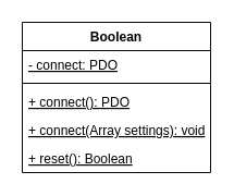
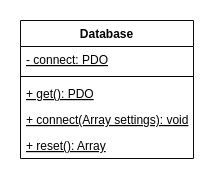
- <mxCell id="2" value="Boolean" style="swimlane;fontStyle=1;align=center;verticalAlign=top;childLayout=stackLayout;horizontal=1;startSize=26;horizontalStack=0;resizeParent=1;resizeParentMax=0;resizeLast=0;collapsible=1;marginBottom=0;strokeColor=#0A0A0A;" vertex="1" parent="1"><mxGeometry x="20" y="20" width="173" height="138" as="geometry" /></mxCell>
+ <mxCell id="2" value="Database" style="swimlane;fontStyle=1;align=center;verticalAlign=top;childLayout=stackLayout;horizontal=1;startSize=26;horizontalStack=0;resizeParent=1;resizeParentMax=0;resizeLast=0;collapsible=1;marginBottom=0;strokeColor=#0A0A0A;" vertex="1" parent="1"><mxGeometry x="20" y="20" width="173" height="138" as="geometry" /></mxCell>
- <mxCell id="5" value="+ connect(): PDO" style="text;strokeColor=none;fillColor=none;align=left;verticalAlign=top;spacingLeft=4;spacingRight=4;overflow=hidden;rotatable=0;points=[[0,0.5],[1,0.5]];portConstraint=eastwest;fontStyle=4" vertex="1" parent="2"><mxGeometry y="60" width="173" height="26" as="geometry" /></mxCell>
+ <mxCell id="5" value="+ get(): PDO" style="text;strokeColor=none;fillColor=none;align=left;verticalAlign=top;spacingLeft=4;spacingRight=4;overflow=hidden;rotatable=0;points=[[0,0.5],[1,0.5]];portConstraint=eastwest;fontStyle=4" vertex="1" parent="2"><mxGeometry y="60" width="173" height="26" as="geometry" /></mxCell>
- <mxCell id="7" value="+ reset(): Boolean" style="text;strokeColor=none;fillColor=none;align=left;verticalAlign=top;spacingLeft=4;spacingRight=4;overflow=hidden;rotatable=0;points=[[0,0.5],[1,0.5]];portConstraint=eastwest;fontStyle=4" vertex="1" parent="2"><mxGeometry y="112" width="173" height="26" as="geometry" /></mxCell>
+ <mxCell id="7" value="+ reset(): Array" style="text;strokeColor=none;fillColor=none;align=left;verticalAlign=top;spacingLeft=4;spacingRight=4;overflow=hidden;rotatable=0;points=[[0,0.5],[1,0.5]];portConstraint=eastwest;fontStyle=4" vertex="1" parent="2"><mxGeometry y="112" width="173" height="26" as="geometry" /></mxCell>
